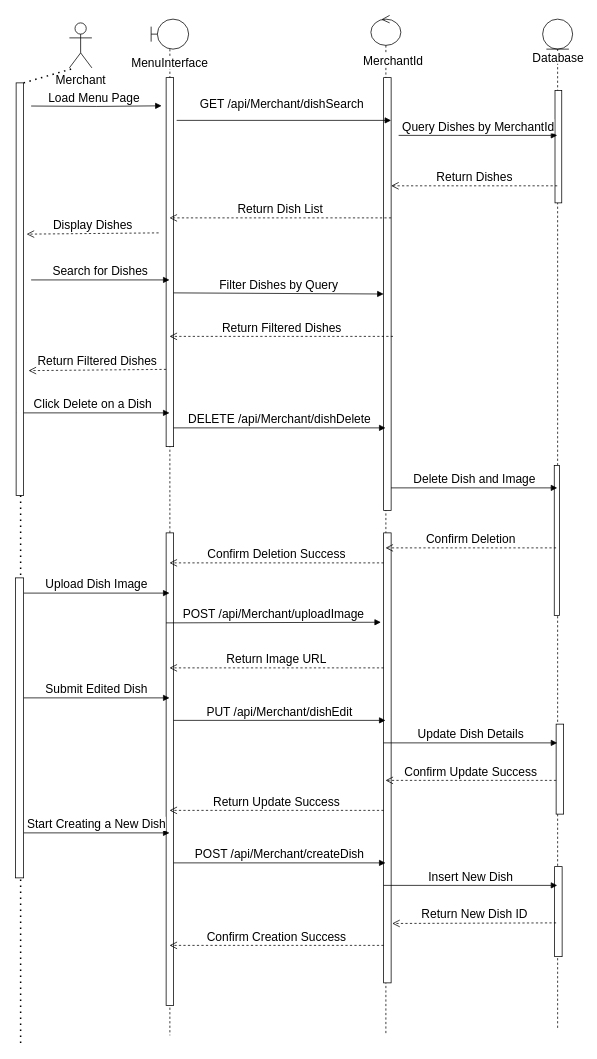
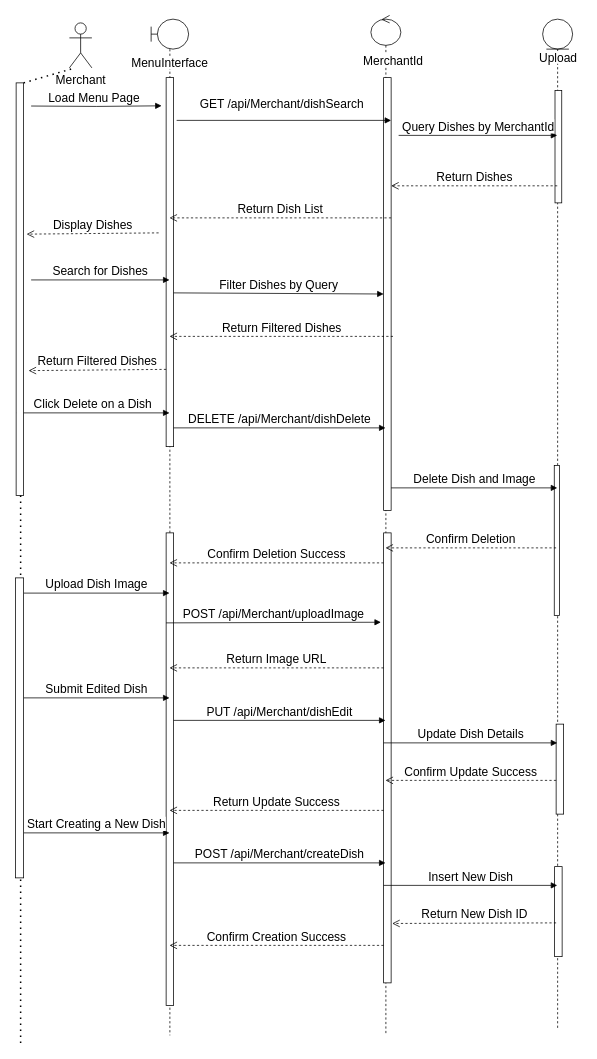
- <mxCell id="11" value="&lt;span style=&quot;font-family: &amp;quot;trebuchet ms&amp;quot;, verdana, arial, sans-serif; font-size: 16px; text-align: start; text-wrap: nowrap; background-color: rgb(255, 255, 255);&quot;&gt;Database&lt;/span&gt;" style="text;html=1;align=center;verticalAlign=middle;whiteSpace=wrap;rounded=0;" vertex="1" parent="1"><mxGeometry x="714" y="61" width="60" height="30" as="geometry" /></mxCell>
+ <mxCell id="11" value="&lt;span style=&quot;font-family: &amp;quot;trebuchet ms&amp;quot;, verdana, arial, sans-serif; font-size: 16px; text-align: start; text-wrap: nowrap; background-color: rgb(255, 255, 255);&quot;&gt;Upload&lt;/span&gt;" style="text;html=1;align=center;verticalAlign=middle;whiteSpace=wrap;rounded=0;" vertex="1" parent="1"><mxGeometry x="714" y="61" width="60" height="30" as="geometry" /></mxCell>
